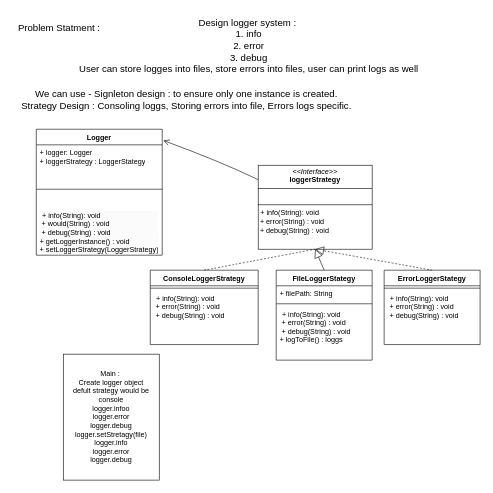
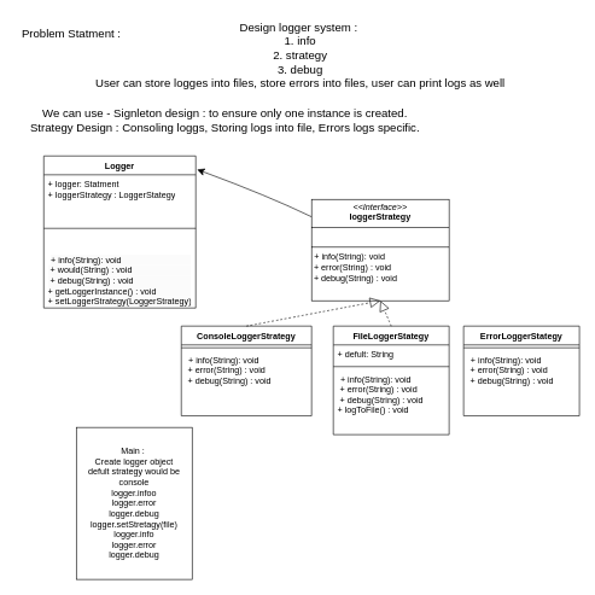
- <mxCell id="2" value="Design logger system :&amp;nbsp;&lt;div&gt;1. info&lt;/div&gt;&lt;div&gt;2. error&lt;/div&gt;&lt;div&gt;3. debug&lt;/div&gt;&lt;div&gt;User can store logges into files, store errors into files, user can print logs as well&lt;/div&gt;&lt;div&gt;&lt;br&gt;&lt;/div&gt;" style="text;html=1;align=center;verticalAlign=middle;resizable=0;points=[];autosize=1;strokeColor=none;fillColor=none;fontSize=16;" vertex="1" parent="1"><mxGeometry x="119" y="20" width="590" height="130" as="geometry" /></mxCell>
+ <mxCell id="2" value="Design logger system :&amp;nbsp;&lt;div&gt;1. info&lt;/div&gt;&lt;div&gt;2. strategy&lt;/div&gt;&lt;div&gt;3. debug&lt;/div&gt;&lt;div&gt;User can store logges into files, store errors into files, user can print logs as well&lt;/div&gt;&lt;div&gt;&lt;br&gt;&lt;/div&gt;" style="text;html=1;align=center;verticalAlign=middle;resizable=0;points=[];autosize=1;strokeColor=none;fillColor=none;fontSize=16;" vertex="1" parent="1"><mxGeometry x="119" y="20" width="590" height="130" as="geometry" /></mxCell>
- <mxCell id="4" value="We can use - Signleton design : to ensure only one instance is created.&lt;div&gt;Strategy Design : Consoling loggs, Storing errors into file, Errors logs specific.&lt;/div&gt;" style="text;html=1;align=center;verticalAlign=middle;resizable=0;points=[];autosize=1;strokeColor=none;fillColor=none;fontSize=16;" vertex="1" parent="1"><mxGeometry x="30" y="140" width="560" height="50" as="geometry" /></mxCell>
+ <mxCell id="4" value="We can use - Signleton design : to ensure only one instance is created.&lt;div&gt;Strategy Design : Consoling loggs, Storing logs into file, Errors logs specific.&lt;/div&gt;" style="text;html=1;align=center;verticalAlign=middle;resizable=0;points=[];autosize=1;strokeColor=none;fillColor=none;fontSize=16;" vertex="1" parent="1"><mxGeometry x="30" y="140" width="560" height="50" as="geometry" /></mxCell>
- <mxCell id="9" style="edgeStyle=none;curved=1;rounded=0;orthogonalLoop=1;jettySize=auto;html=1;fontSize=12;startSize=8;endSize=8;entryX=1.009;entryY=0.089;entryDx=0;entryDy=0;entryPerimeter=0;endArrow=open;" edge="1" parent="1" source="10" target="5"><mxGeometry relative="1" as="geometry"><mxPoint x="320" y="340" as="targetPoint" /><Array as="points"><mxPoint x="370" y="270" /></Array></mxGeometry></mxCell>
+ <mxCell id="9" style="edgeStyle=none;curved=1;rounded=0;orthogonalLoop=1;jettySize=auto;html=1;fontSize=12;startSize=8;endSize=8;entryX=1.009;entryY=0.089;entryDx=0;entryDy=0;entryPerimeter=0;" edge="1" parent="1" source="10" target="5"><mxGeometry relative="1" as="geometry"><mxPoint x="320" y="340" as="targetPoint" /><Array as="points"><mxPoint x="370" y="270" /></Array></mxGeometry></mxCell>
- <mxCell id="6" value="+ logger: Logger&lt;div&gt;+ loggerStrategy : LoggerStategy&lt;/div&gt;" style="text;strokeColor=none;fillColor=none;align=left;verticalAlign=top;spacingLeft=4;spacingRight=4;overflow=hidden;rotatable=0;points=[[0,0.5],[1,0.5]];portConstraint=eastwest;whiteSpace=wrap;html=1;" vertex="1" parent="5"><mxGeometry y="26" width="210" height="44" as="geometry" /></mxCell>
+ <mxCell id="6" value="+ logger: Statment&lt;div&gt;+ loggerStrategy : LoggerStategy&lt;/div&gt;" style="text;strokeColor=none;fillColor=none;align=left;verticalAlign=top;spacingLeft=4;spacingRight=4;overflow=hidden;rotatable=0;points=[[0,0.5],[1,0.5]];portConstraint=eastwest;whiteSpace=wrap;html=1;" vertex="1" parent="5"><mxGeometry y="26" width="210" height="44" as="geometry" /></mxCell>
- <mxCell id="21" value="" style="endArrow=none;dashed=1;endFill=0;endSize=12;html=1;rounded=0;fontSize=12;curved=1;exitX=0.5;exitY=0;exitDx=0;exitDy=0;entryX=0.5;entryY=1;entryDx=0;entryDy=0;" edge="1" parent="1" source="11" target="10"><mxGeometry width="160" relative="1" as="geometry"><mxPoint x="330" y="420" as="sourcePoint" /><mxPoint x="490" y="420" as="targetPoint" /></mxGeometry></mxCell>
+ <mxCell id="21" value="" style="endArrow=block;dashed=1;endFill=0;endSize=12;html=1;rounded=0;fontSize=12;curved=1;exitX=0.5;exitY=0;exitDx=0;exitDy=0;entryX=0.5;entryY=1;entryDx=0;entryDy=0;" edge="1" parent="1" source="11" target="10"><mxGeometry width="160" relative="1" as="geometry"><mxPoint x="330" y="420" as="sourcePoint" /><mxPoint x="490" y="420" as="targetPoint" /></mxGeometry></mxCell>
- <mxCell id="23" value="" style="endArrow=block;dashed=1;endFill=0;endSize=12;html=1;rounded=0;fontSize=12;curved=1;exitX=0.5;exitY=0;exitDx=0;exitDy=0;entryX=0.5;entryY=1;entryDx=0;entryDy=0;" edge="1" parent="1" source="18" target="10"><mxGeometry width="160" relative="1" as="geometry"><mxPoint x="370" y="470" as="sourcePoint" /><mxPoint x="515" y="410" as="targetPoint" /></mxGeometry></mxCell>
- <mxCell id="22" value="" style="endArrow=block;dashed=0;endFill=0;endSize=12;html=1;rounded=0;fontSize=12;curved=1;exitX=0.5;exitY=0;exitDx=0;exitDy=0;entryX=0.5;entryY=1;entryDx=0;entryDy=0;" edge="1" parent="1" source="14" target="10"><mxGeometry width="160" relative="1" as="geometry"><mxPoint x="360" y="460" as="sourcePoint" /><mxPoint x="505" y="400" as="targetPoint" /></mxGeometry></mxCell>
+ <mxCell id="22" value="" style="endArrow=block;dashed=1;endFill=0;endSize=12;html=1;rounded=0;fontSize=12;curved=1;exitX=0.5;exitY=0;exitDx=0;exitDy=0;entryX=0.5;entryY=1;entryDx=0;entryDy=0;" edge="1" parent="1" source="14" target="10"><mxGeometry width="160" relative="1" as="geometry"><mxPoint x="360" y="460" as="sourcePoint" /><mxPoint x="505" y="400" as="targetPoint" /></mxGeometry></mxCell>
- <mxCell id="15" value="+ filePath: String" style="text;strokeColor=none;fillColor=none;align=left;verticalAlign=top;spacingLeft=4;spacingRight=4;overflow=hidden;rotatable=0;points=[[0,0.5],[1,0.5]];portConstraint=eastwest;whiteSpace=wrap;html=1;" vertex="1" parent="14"><mxGeometry y="26" width="160" height="26" as="geometry" /></mxCell>
+ <mxCell id="15" value="+ defult: String" style="text;strokeColor=none;fillColor=none;align=left;verticalAlign=top;spacingLeft=4;spacingRight=4;overflow=hidden;rotatable=0;points=[[0,0.5],[1,0.5]];portConstraint=eastwest;whiteSpace=wrap;html=1;" vertex="1" parent="14"><mxGeometry y="26" width="160" height="26" as="geometry" /></mxCell>
- <mxCell id="17" value="&lt;p style=&quot;margin: 0px 0px 0px 4px;&quot;&gt;+ info(String): void&lt;/p&gt;&lt;div&gt;&amp;nbsp;+ error(String) : void&lt;/div&gt;&lt;div&gt;&amp;nbsp;+ debug(String) : void&lt;/div&gt;&lt;div&gt;+ logToFile() : loggs&lt;/div&gt;" style="text;strokeColor=none;fillColor=none;align=left;verticalAlign=top;spacingLeft=4;spacingRight=4;overflow=hidden;rotatable=0;points=[[0,0.5],[1,0.5]];portConstraint=eastwest;whiteSpace=wrap;html=1;" vertex="1" parent="14"><mxGeometry y="60" width="160" height="90" as="geometry" /></mxCell>
+ <mxCell id="17" value="&lt;p style=&quot;margin: 0px 0px 0px 4px;&quot;&gt;+ info(String): void&lt;/p&gt;&lt;div&gt;&amp;nbsp;+ error(String) : void&lt;/div&gt;&lt;div&gt;&amp;nbsp;+ debug(String) : void&lt;/div&gt;&lt;div&gt;+ logToFile() : void&lt;/div&gt;" style="text;strokeColor=none;fillColor=none;align=left;verticalAlign=top;spacingLeft=4;spacingRight=4;overflow=hidden;rotatable=0;points=[[0,0.5],[1,0.5]];portConstraint=eastwest;whiteSpace=wrap;html=1;" vertex="1" parent="14"><mxGeometry y="60" width="160" height="90" as="geometry" /></mxCell>
